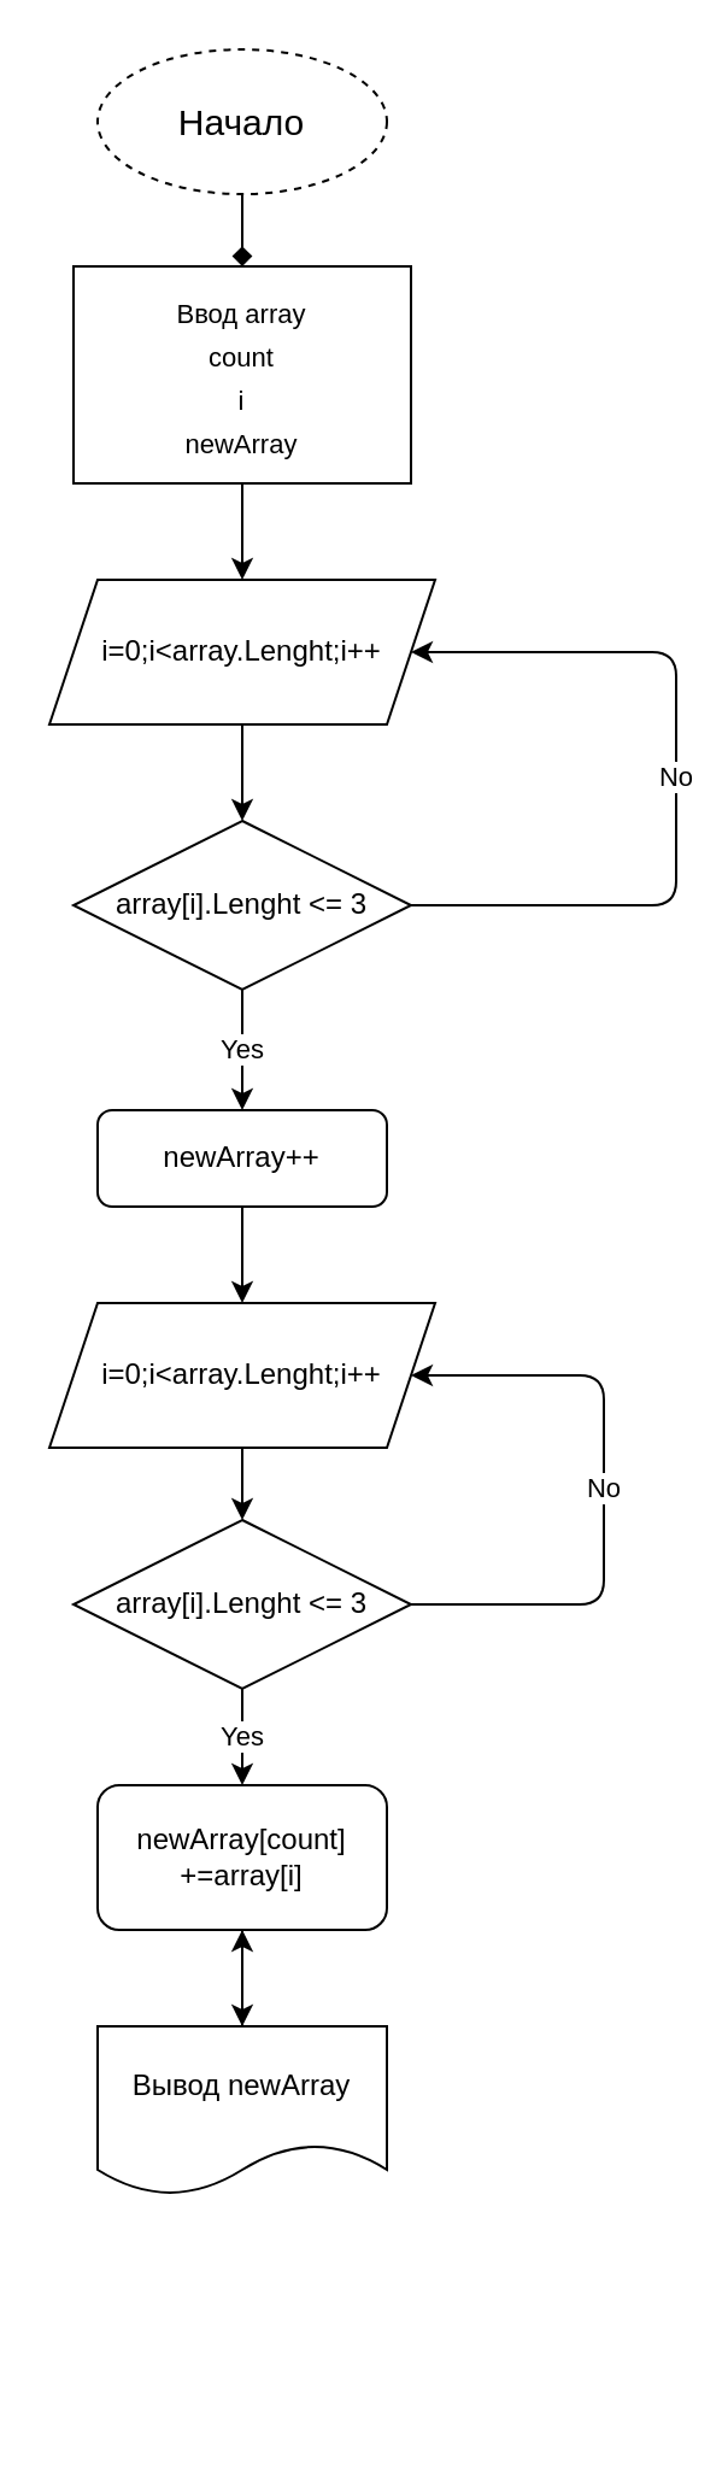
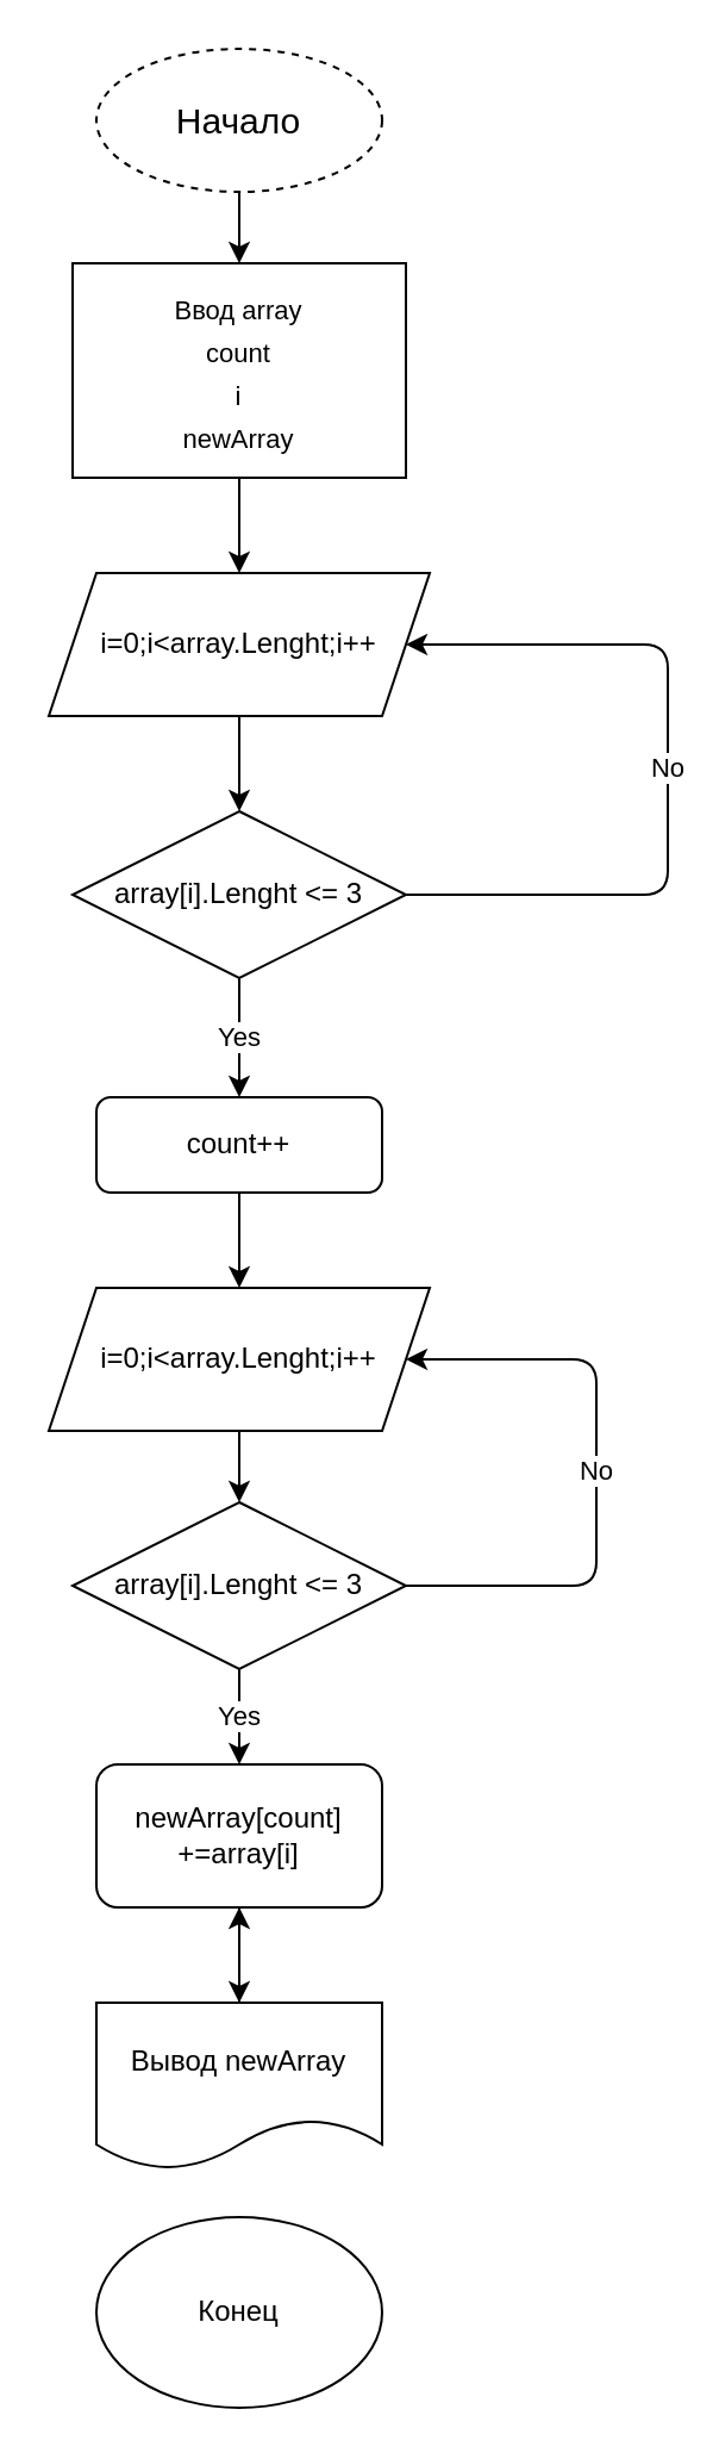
- <mxCell id="2" style="edgeStyle=none;html=1;entryX=0.5;entryY=0;entryDx=0;entryDy=0;fontSize=15;endArrow=diamond;" parent="1" source="3" target="5" edge="1"><mxGeometry relative="1" as="geometry" /></mxCell>
+ <mxCell id="2" style="edgeStyle=none;html=1;entryX=0.5;entryY=0;entryDx=0;entryDy=0;fontSize=15;" parent="1" source="3" target="5" edge="1"><mxGeometry relative="1" as="geometry" /></mxCell>
- <mxCell id="7" value="newArray++" style="rounded=1;whiteSpace=wrap;html=1;" vertex="1" parent="1"><mxGeometry x="40" y="460" width="120" height="40" as="geometry" /></mxCell>
+ <mxCell id="7" value="count++" style="rounded=1;whiteSpace=wrap;html=1;" vertex="1" parent="1"><mxGeometry x="40" y="460" width="120" height="40" as="geometry" /></mxCell>
+ <mxCell id="22" value="Конец" style="ellipse;whiteSpace=wrap;html=1;fontFamily=Helvetica;" vertex="1" parent="1"><mxGeometry x="40" y="930" width="120" height="80" as="geometry" /></mxCell>
